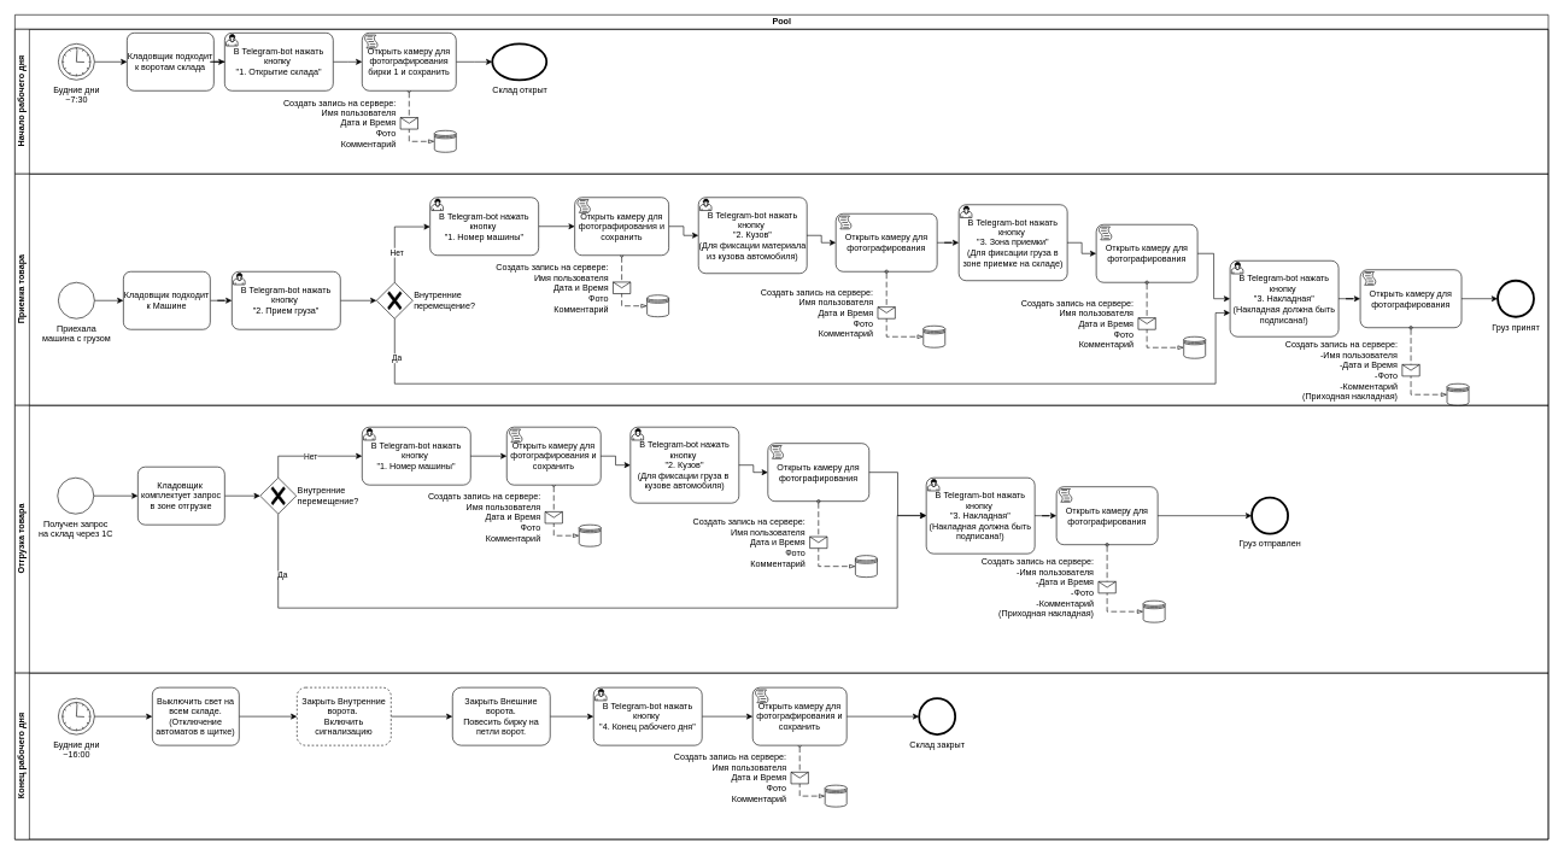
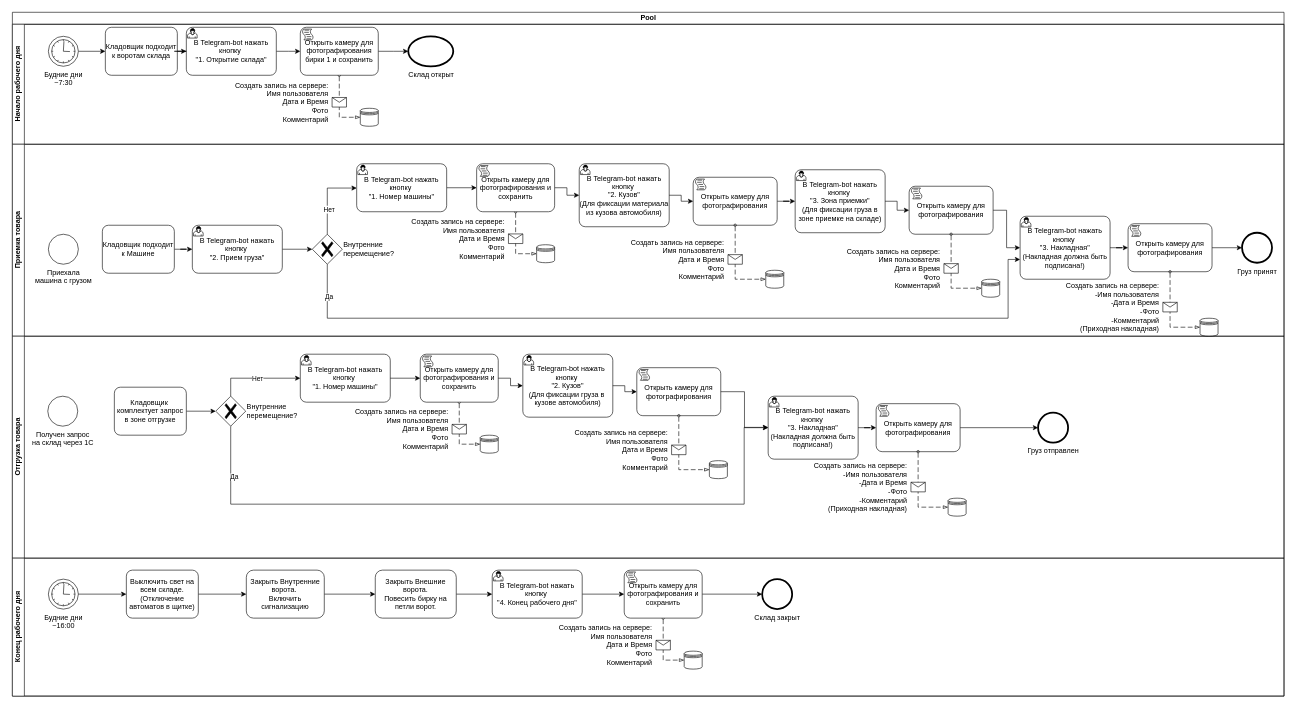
- <mxCell id="19" style="edgeStyle=orthogonalEdgeStyle;rounded=0;orthogonalLoop=1;jettySize=auto;html=1;exitX=1;exitY=0.5;exitDx=0;exitDy=0;exitPerimeter=0;entryX=0;entryY=0.5;entryDx=0;entryDy=0;entryPerimeter=0;" parent="16" source="20" target="23" edge="1"><mxGeometry relative="1" as="geometry" /></mxCell>
- <mxCell id="58" style="edgeStyle=orthogonalEdgeStyle;rounded=0;orthogonalLoop=1;jettySize=auto;html=1;exitX=1;exitY=0.5;exitDx=0;exitDy=0;exitPerimeter=0;" parent="57" source="59" target="62" edge="1"><mxGeometry relative="1" as="geometry" /></mxCell>
- <mxCell id="95" value="Закрыть Внутренние ворота.&amp;nbsp;&lt;br&gt;Включить сигнализацию" style="rounded=1;whiteSpace=wrap;html=1;dashed=1;" parent="89" vertex="1"><mxGeometry x="390" y="20" width="130" height="80" as="geometry" /></mxCell>
+ <mxCell id="95" value="Закрыть Внутренние ворота.&amp;nbsp;&lt;br&gt;Включить сигнализацию" style="rounded=1;whiteSpace=wrap;html=1;" parent="89" vertex="1"><mxGeometry x="390" y="20" width="130" height="80" as="geometry" /></mxCell>
